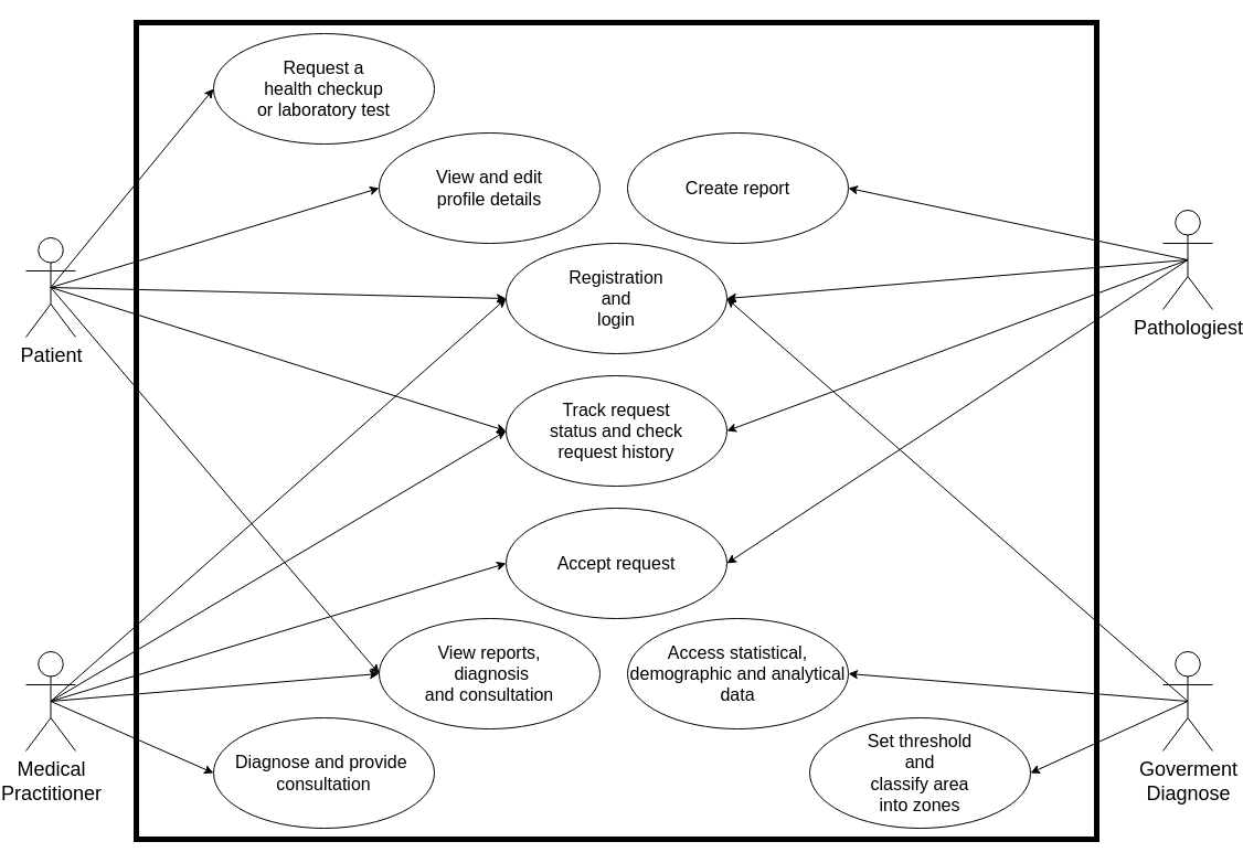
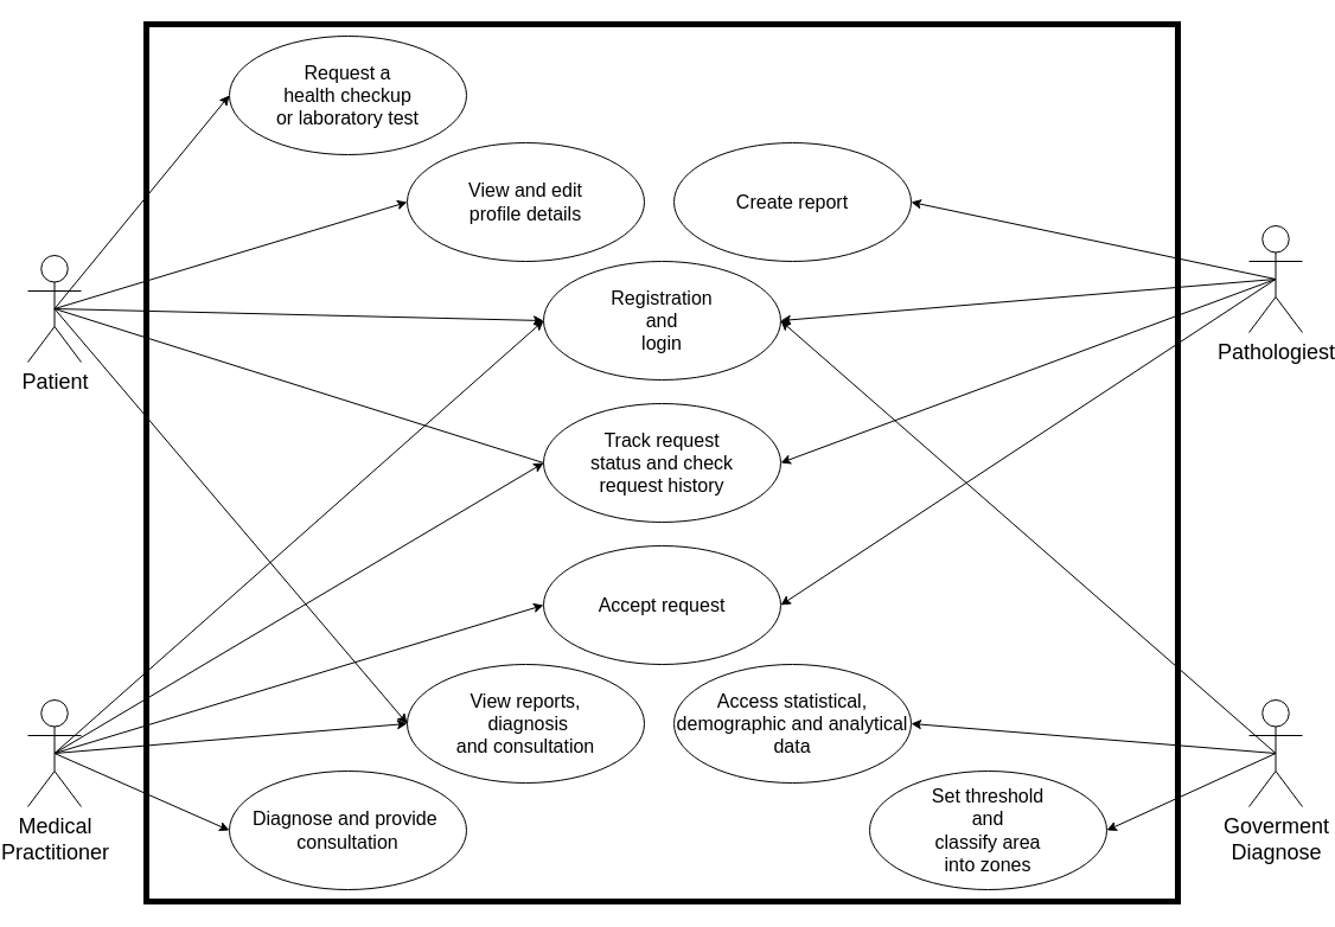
- <mxCell id="3" style="edgeStyle=none;rounded=0;orthogonalLoop=1;jettySize=auto;html=1;exitX=0.5;exitY=0.5;exitDx=0;exitDy=0;exitPerimeter=0;entryX=0;entryY=0.5;entryDx=0;entryDy=0;" parent="1" source="7" target="26" edge="1"><mxGeometry relative="1" as="geometry" /></mxCell>
+ <mxCell id="3" style="edgeStyle=none;rounded=0;orthogonalLoop=1;jettySize=auto;html=1;exitX=0.5;exitY=0.5;exitDx=0;exitDy=0;exitPerimeter=0;entryX=0;entryY=0.5;entryDx=0;entryDy=0;endArrow=none;" parent="1" source="7" target="26" edge="1"><mxGeometry relative="1" as="geometry" /></mxCell>
